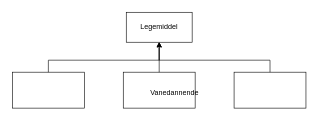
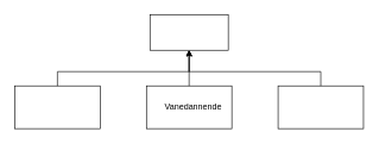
- <mxCell id="3" value="Legemiddel" style="text;html=1;strokeColor=none;fillColor=none;align=center;verticalAlign=middle;whiteSpace=wrap;rounded=0;" parent="1" vertex="1"><mxGeometry x="235" y="30" width="60" height="30" as="geometry" /></mxCell>
- <mxCell id="6" value="Vanedannende" style="text;html=1;strokeColor=none;fillColor=none;align=center;verticalAlign=middle;whiteSpace=wrap;rounded=0;" parent="1" vertex="1"><mxGeometry x="261" y="140" width="60" height="30" as="geometry" /></mxCell>
+ <mxCell id="6" value="Vanedannende" style="text;html=1;strokeColor=none;fillColor=none;align=center;verticalAlign=middle;whiteSpace=wrap;rounded=0;" parent="1" vertex="1"><mxGeometry x="241" y="135" width="60" height="30" as="geometry" /></mxCell>
